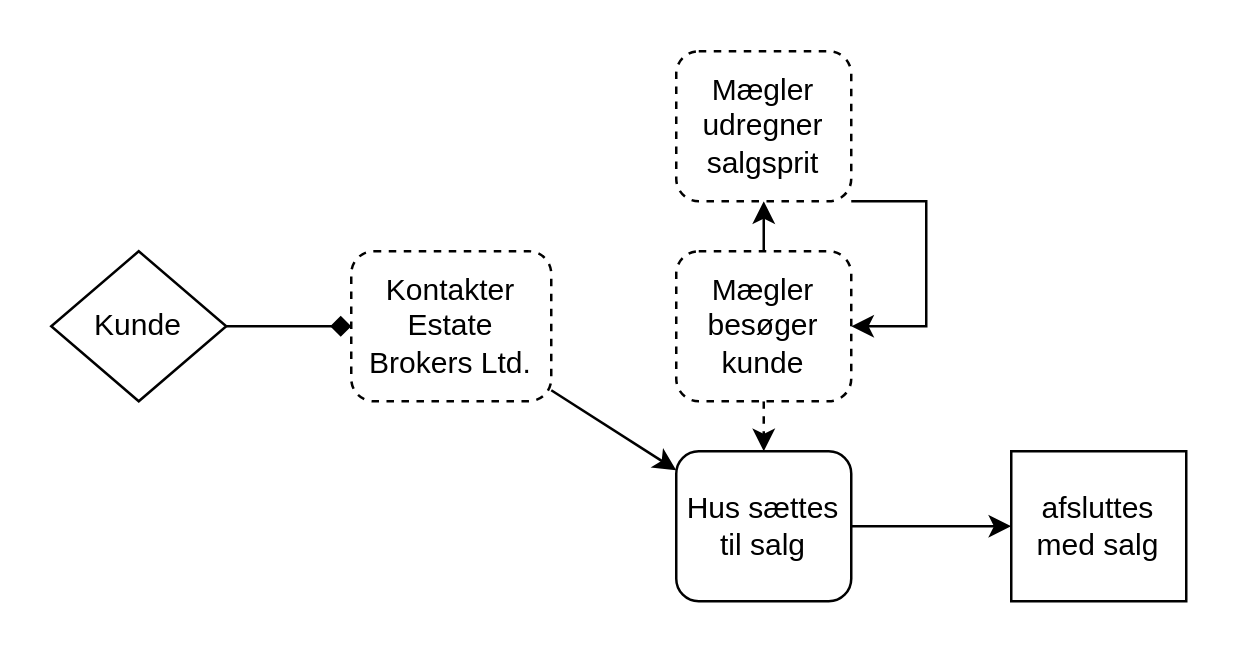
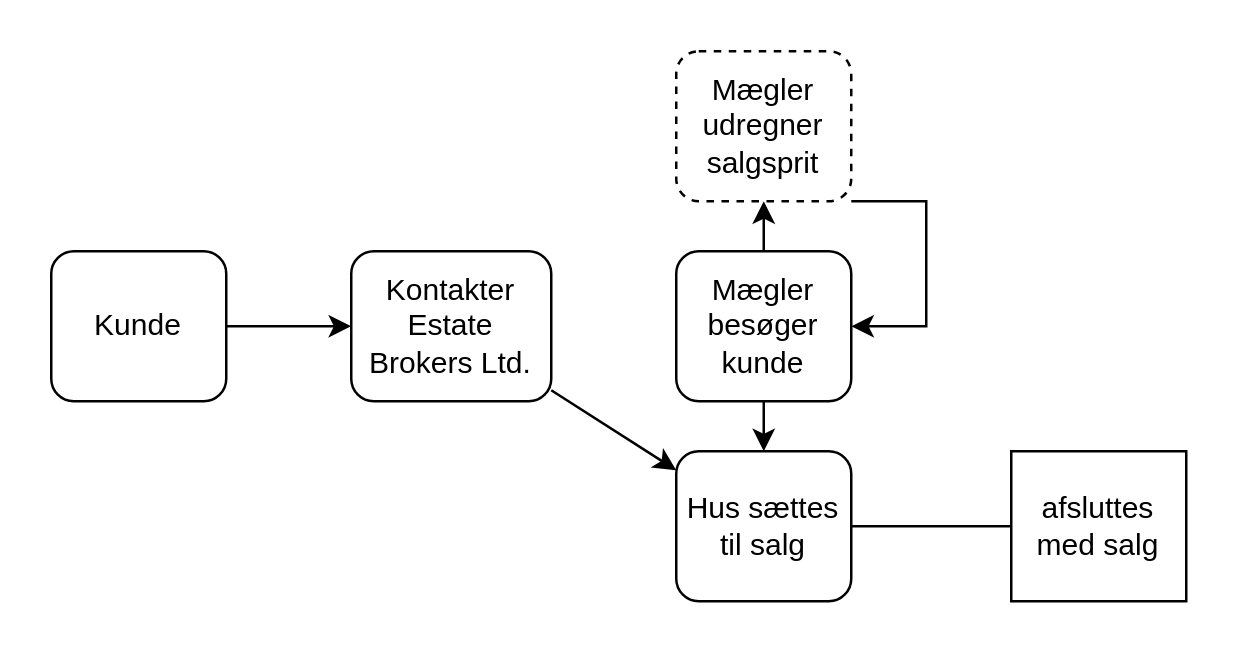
- <mxCell id="3" value="Kunde" style="rhombus;whiteSpace=wrap;html=1;" parent="1" vertex="1"><mxGeometry x="20" y="100" width="70" height="60" as="geometry" /></mxCell>
+ <mxCell id="3" value="Kunde" style="rounded=1;whiteSpace=wrap;html=1;" parent="1" vertex="1"><mxGeometry x="20" y="100" width="70" height="60" as="geometry" /></mxCell>
- <mxCell id="2" value="" style="rounded=0;orthogonalLoop=1;jettySize=auto;html=1;entryX=0;entryY=0.5;entryDx=0;entryDy=0;exitX=1;exitY=0.5;exitDx=0;exitDy=0;endArrow=diamond;" parent="1" source="3" target="5" edge="1"><mxGeometry relative="1" as="geometry" /></mxCell>
+ <mxCell id="2" value="" style="rounded=0;orthogonalLoop=1;jettySize=auto;html=1;entryX=0;entryY=0.5;entryDx=0;entryDy=0;exitX=1;exitY=0.5;exitDx=0;exitDy=0;" parent="1" source="3" target="5" edge="1"><mxGeometry relative="1" as="geometry" /></mxCell>
- <mxCell id="5" value="Kontakter Estate Brokers Ltd." style="rounded=1;whiteSpace=wrap;html=1;dashed=1;" parent="1" vertex="1"><mxGeometry x="140" y="100" width="80" height="60" as="geometry" /></mxCell>
+ <mxCell id="5" value="Kontakter Estate Brokers Ltd." style="rounded=1;whiteSpace=wrap;html=1;" parent="1" vertex="1"><mxGeometry x="140" y="100" width="80" height="60" as="geometry" /></mxCell>
- <mxCell id="8" value="Mægler besøger kunde" style="rounded=1;whiteSpace=wrap;html=1;dashed=1;" parent="1" vertex="1"><mxGeometry x="270" y="100" width="70" height="60" as="geometry" /></mxCell>
+ <mxCell id="8" value="Mægler besøger kunde" style="rounded=1;whiteSpace=wrap;html=1;" parent="1" vertex="1"><mxGeometry x="270" y="100" width="70" height="60" as="geometry" /></mxCell>
- <mxCell id="7" value="" style="edgeStyle=elbowEdgeStyle;rounded=0;orthogonalLoop=1;jettySize=auto;html=1;dashed=1;" parent="1" source="8" target="12" edge="1"><mxGeometry relative="1" as="geometry" /></mxCell>
+ <mxCell id="7" value="" style="edgeStyle=elbowEdgeStyle;rounded=0;orthogonalLoop=1;jettySize=auto;html=1;" parent="1" source="8" target="12" edge="1"><mxGeometry relative="1" as="geometry" /></mxCell>
- <mxCell id="11" value="" style="edgeStyle=elbowEdgeStyle;rounded=0;orthogonalLoop=1;jettySize=auto;html=1;" parent="1" source="12" target="13" edge="1"><mxGeometry relative="1" as="geometry" /></mxCell>
+ <mxCell id="11" value="" style="edgeStyle=elbowEdgeStyle;rounded=0;orthogonalLoop=1;jettySize=auto;html=1;endArrow=none;" parent="1" source="12" target="13" edge="1"><mxGeometry relative="1" as="geometry" /></mxCell>
